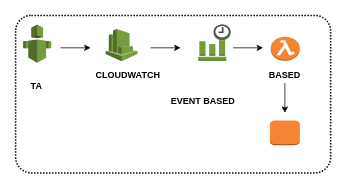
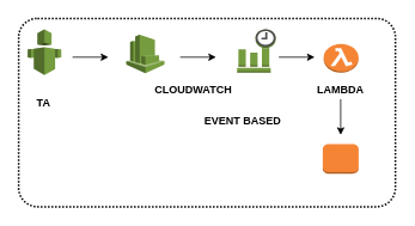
- <mxCell id="11" value="&lt;b&gt;CLOUDWATCH&lt;/b&gt;" style="text;html=1;strokeColor=none;fillColor=none;align=center;verticalAlign=middle;whiteSpace=wrap;rounded=0;" vertex="1" parent="1"><mxGeometry x="120" y="90" width="100" height="20" as="geometry" /></mxCell>
+ <mxCell id="11" value="&lt;b&gt;CLOUDWATCH&lt;/b&gt;" style="text;html=1;strokeColor=none;fillColor=none;align=center;verticalAlign=middle;whiteSpace=wrap;rounded=0;" vertex="1" parent="1"><mxGeometry x="165" y="90" width="100" height="20" as="geometry" /></mxCell>
- <mxCell id="13" value="&lt;b&gt;BASED&lt;/b&gt;" style="text;html=1;strokeColor=none;fillColor=none;align=center;verticalAlign=middle;whiteSpace=wrap;rounded=0;" vertex="1" parent="1"><mxGeometry x="359" y="90" width="40" height="20" as="geometry" /></mxCell>
+ <mxCell id="13" value="&lt;b&gt;LAMBDA&lt;/b&gt;" style="text;html=1;strokeColor=none;fillColor=none;align=center;verticalAlign=middle;whiteSpace=wrap;rounded=0;" vertex="1" parent="1"><mxGeometry x="359" y="90" width="40" height="20" as="geometry" /></mxCell>
